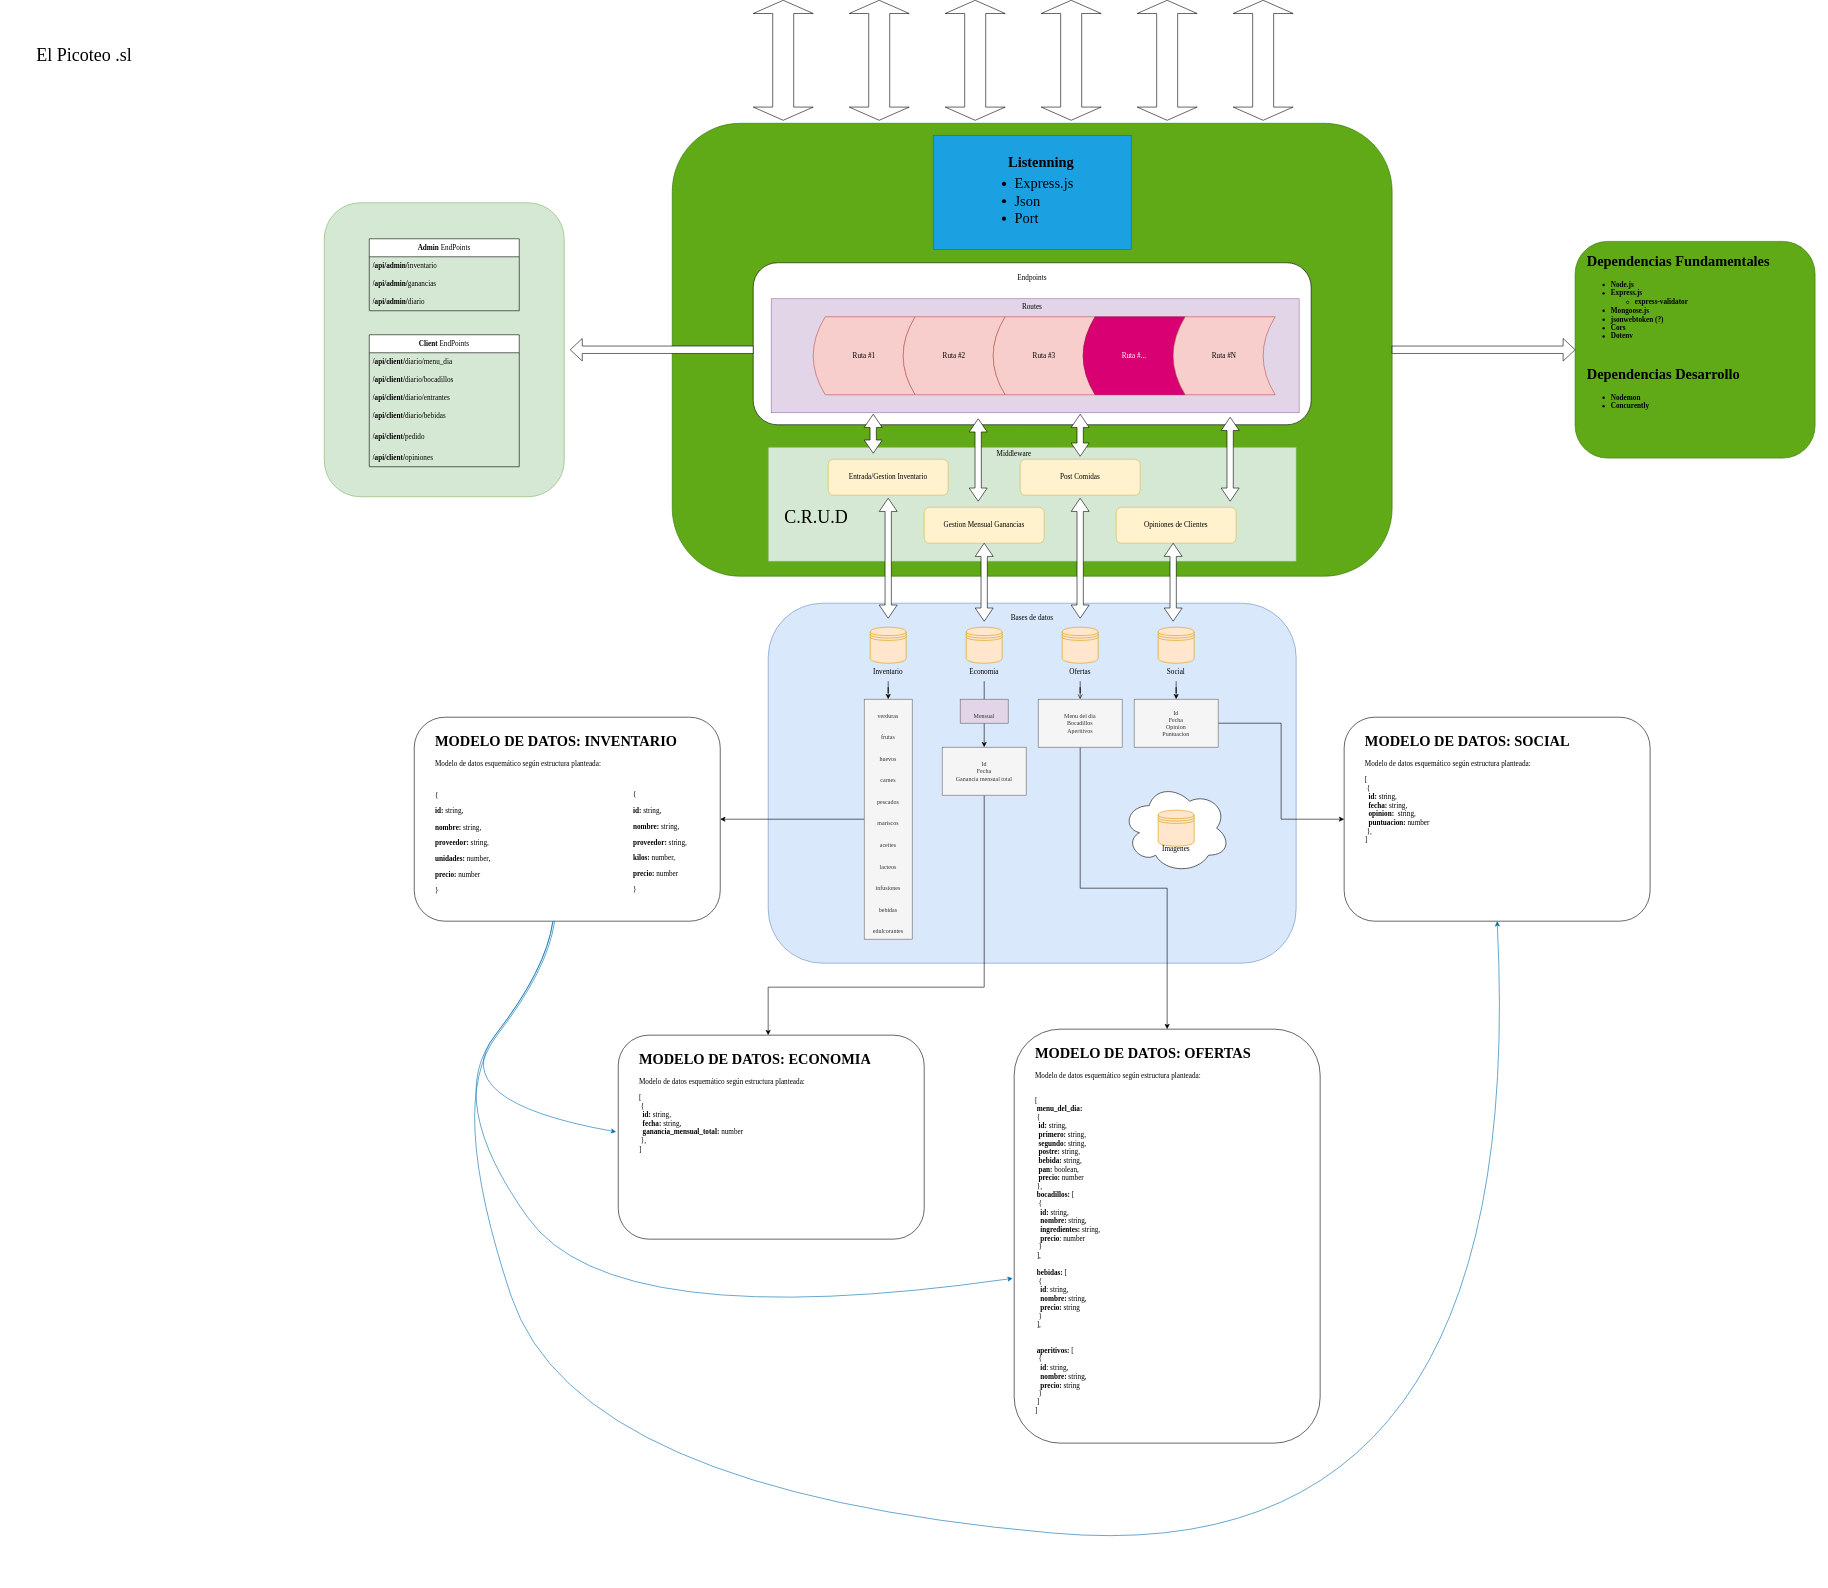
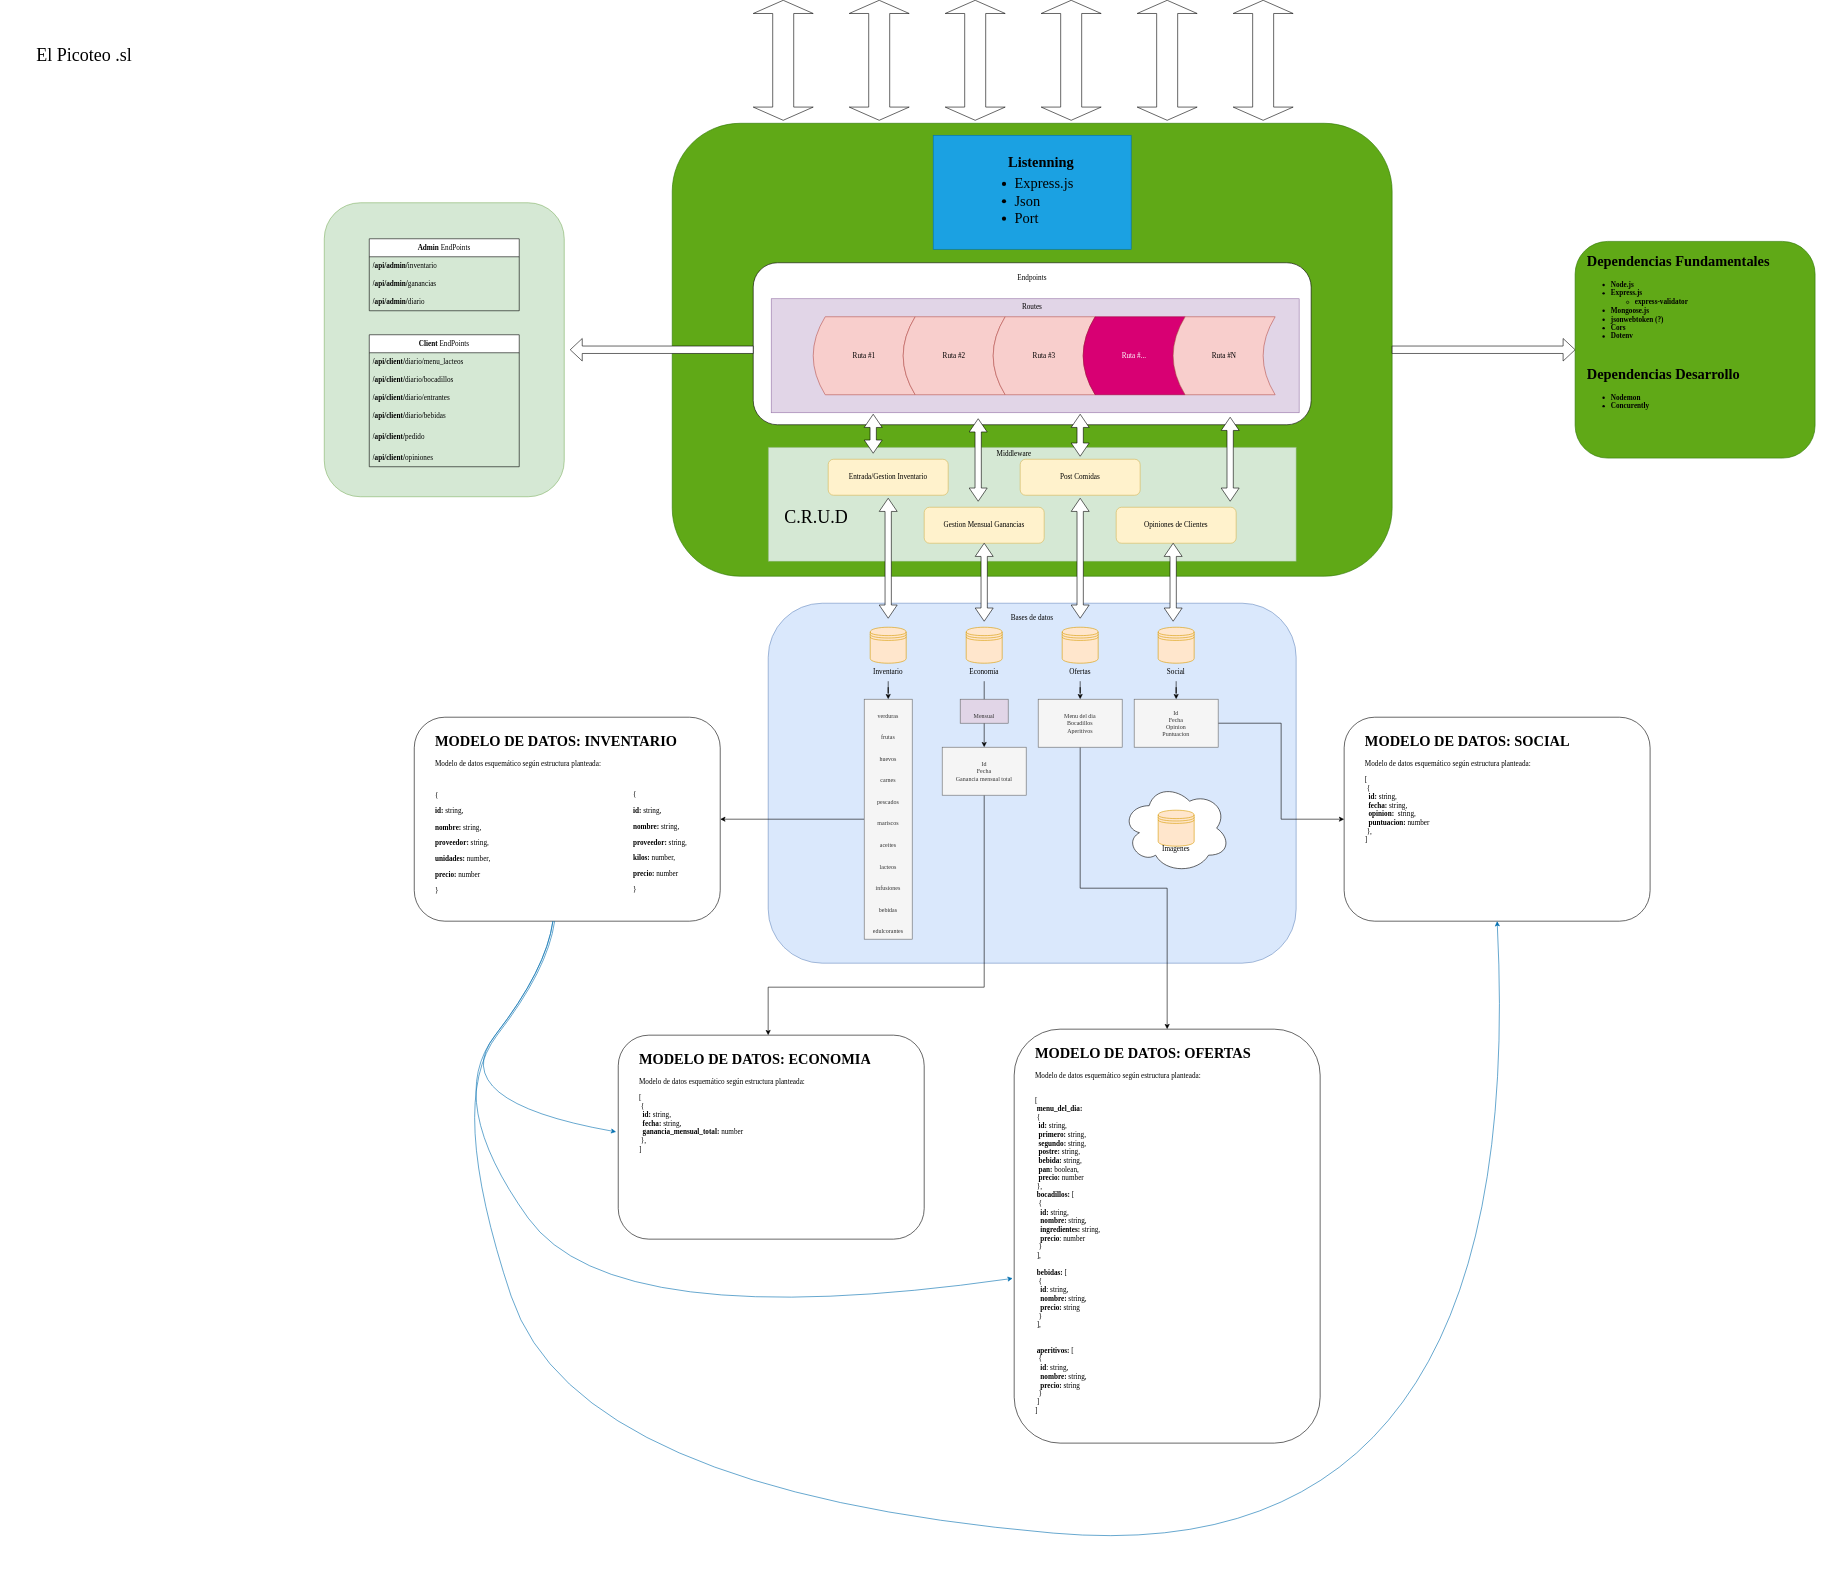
- <mxCell id="64" value="&lt;b&gt;/api/client/&lt;/b&gt;diario/menu_dia" style="text;strokeColor=none;fillColor=none;align=left;verticalAlign=middle;spacingLeft=4;spacingRight=4;overflow=hidden;points=[[0,0.5],[1,0.5]];portConstraint=eastwest;rotatable=0;whiteSpace=wrap;html=1;fontFamily=Lucida Console;" vertex="1" parent="63"><mxGeometry y="30" width="250" height="30" as="geometry" /></mxCell>
+ <mxCell id="64" value="&lt;b&gt;/api/client/&lt;/b&gt;diario/menu_lacteos" style="text;strokeColor=none;fillColor=none;align=left;verticalAlign=middle;spacingLeft=4;spacingRight=4;overflow=hidden;points=[[0,0.5],[1,0.5]];portConstraint=eastwest;rotatable=0;whiteSpace=wrap;html=1;fontFamily=Lucida Console;" vertex="1" parent="63"><mxGeometry y="30" width="250" height="30" as="geometry" /></mxCell>
- <mxCell id="21" value="" style="edgeStyle=orthogonalEdgeStyle;rounded=0;orthogonalLoop=1;jettySize=auto;html=1;fontSize=10;fontFamily=Lucida Console;endArrow=open;" parent="1" source="22" target="29" edge="1"><mxGeometry relative="1" as="geometry" /></mxCell>
+ <mxCell id="21" value="" style="edgeStyle=orthogonalEdgeStyle;rounded=0;orthogonalLoop=1;jettySize=auto;html=1;fontSize=10;fontFamily=Lucida Console;" parent="1" source="22" target="29" edge="1"><mxGeometry relative="1" as="geometry" /></mxCell>
